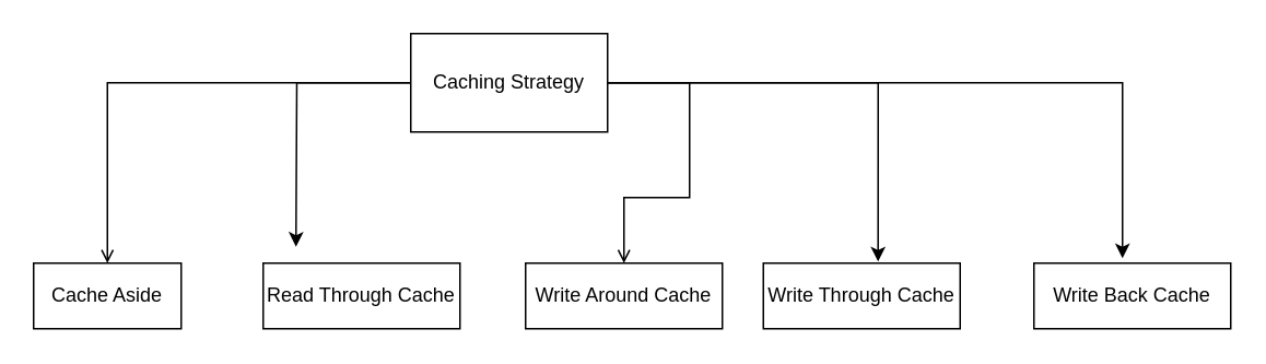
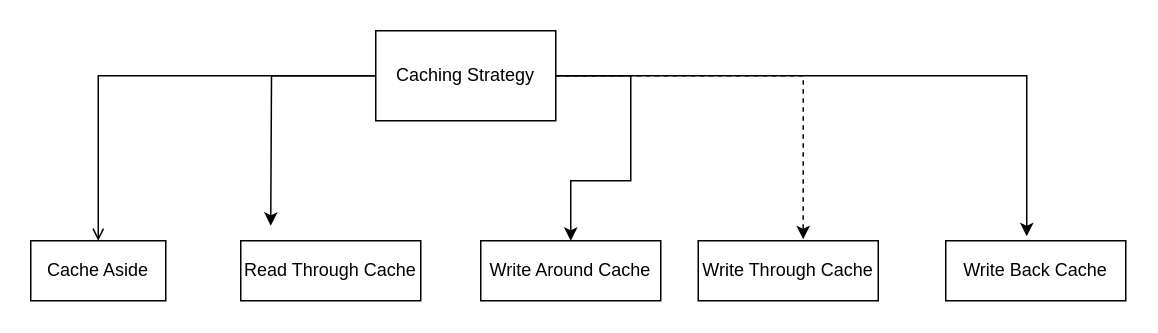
- <mxCell id="11" style="edgeStyle=orthogonalEdgeStyle;rounded=0;orthogonalLoop=1;jettySize=auto;html=1;entryX=0.583;entryY=-0.025;entryDx=0;entryDy=0;entryPerimeter=0;" edge="1" parent="1" source="5" target="9"><mxGeometry relative="1" as="geometry"><mxPoint x="550" y="150" as="targetPoint" /></mxGeometry></mxCell>
+ <mxCell id="11" style="edgeStyle=orthogonalEdgeStyle;rounded=0;orthogonalLoop=1;jettySize=auto;html=1;entryX=0.583;entryY=-0.025;entryDx=0;entryDy=0;entryPerimeter=0;dashed=1;" edge="1" parent="1" source="5" target="9"><mxGeometry relative="1" as="geometry"><mxPoint x="550" y="150" as="targetPoint" /></mxGeometry></mxCell>
- <mxCell id="3" style="edgeStyle=orthogonalEdgeStyle;rounded=0;orthogonalLoop=1;jettySize=auto;html=1;entryX=0.5;entryY=0;entryDx=0;entryDy=0;endArrow=open;" edge="1" parent="1" source="5" target="8"><mxGeometry relative="1" as="geometry"><Array as="points"><mxPoint x="420" y="50" /><mxPoint x="420" y="120" /><mxPoint x="380" y="120" /></Array></mxGeometry></mxCell>
+ <mxCell id="3" style="edgeStyle=orthogonalEdgeStyle;rounded=0;orthogonalLoop=1;jettySize=auto;html=1;entryX=0.5;entryY=0;entryDx=0;entryDy=0;" edge="1" parent="1" source="5" target="8"><mxGeometry relative="1" as="geometry"><Array as="points"><mxPoint x="420" y="50" /><mxPoint x="420" y="120" /><mxPoint x="380" y="120" /></Array></mxGeometry></mxCell>
